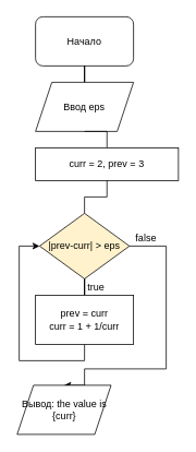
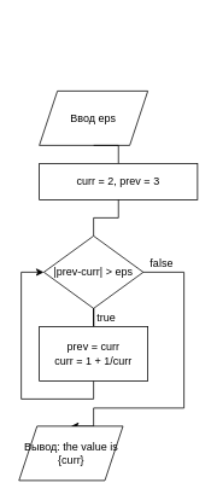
- <mxCell id="2" value="Начало" style="rounded=1;whiteSpace=wrap;html=1;" vertex="1" parent="1"><mxGeometry x="43" y="20" width="120" height="60" as="geometry" /></mxCell>
- <mxCell id="3" style="edgeStyle=orthogonalEdgeStyle;rounded=0;orthogonalLoop=1;jettySize=auto;html=1;entryX=0.5;entryY=1;entryDx=0;entryDy=0;endArrow=none;endFill=0;" edge="1" parent="1" source="4" target="2"><mxGeometry relative="1" as="geometry" /></mxCell>
- <mxCell id="9" value="|prev-curr| &amp;gt; eps" style="rhombus;whiteSpace=wrap;html=1;fillColor=#fff2cc;" vertex="1" parent="1"><mxGeometry x="48" y="260" width="110" height="80" as="geometry" /></mxCell>
+ <mxCell id="9" value="|prev-curr| &amp;gt; eps" style="rhombus;whiteSpace=wrap;html=1;" vertex="1" parent="1"><mxGeometry x="48" y="260" width="110" height="80" as="geometry" /></mxCell>
